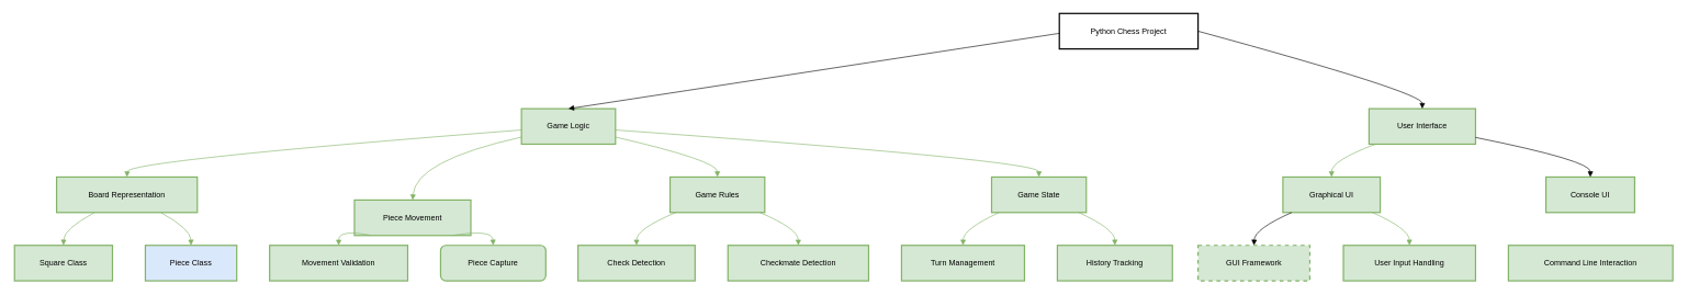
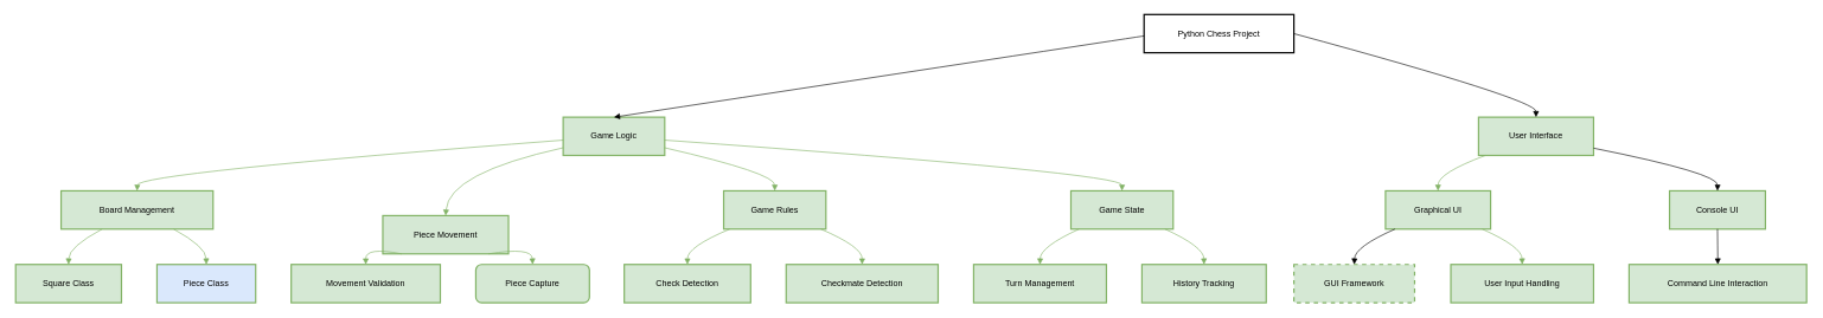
- <mxCell id="5" value="Board Representation" style="whiteSpace=wrap;strokeWidth=2;fillColor=#d5e8d4;strokeColor=#82b366;" parent="1" vertex="1"><mxGeometry x="84" y="268.96" width="214" height="54" as="geometry" /></mxCell>
+ <mxCell id="5" value="Board Management" style="whiteSpace=wrap;strokeWidth=2;fillColor=#d5e8d4;strokeColor=#82b366;" parent="1" vertex="1"><mxGeometry x="84" y="268.96" width="214" height="54" as="geometry" /></mxCell>
+ <mxCell id="40" value="" style="curved=1;startArrow=none;endArrow=block;exitX=0.5;exitY=1;entryX=0.5;entryY=0;" parent="1" source="10" target="21" edge="1"><mxGeometry relative="1" as="geometry"><Array as="points" /></mxGeometry></mxCell>
